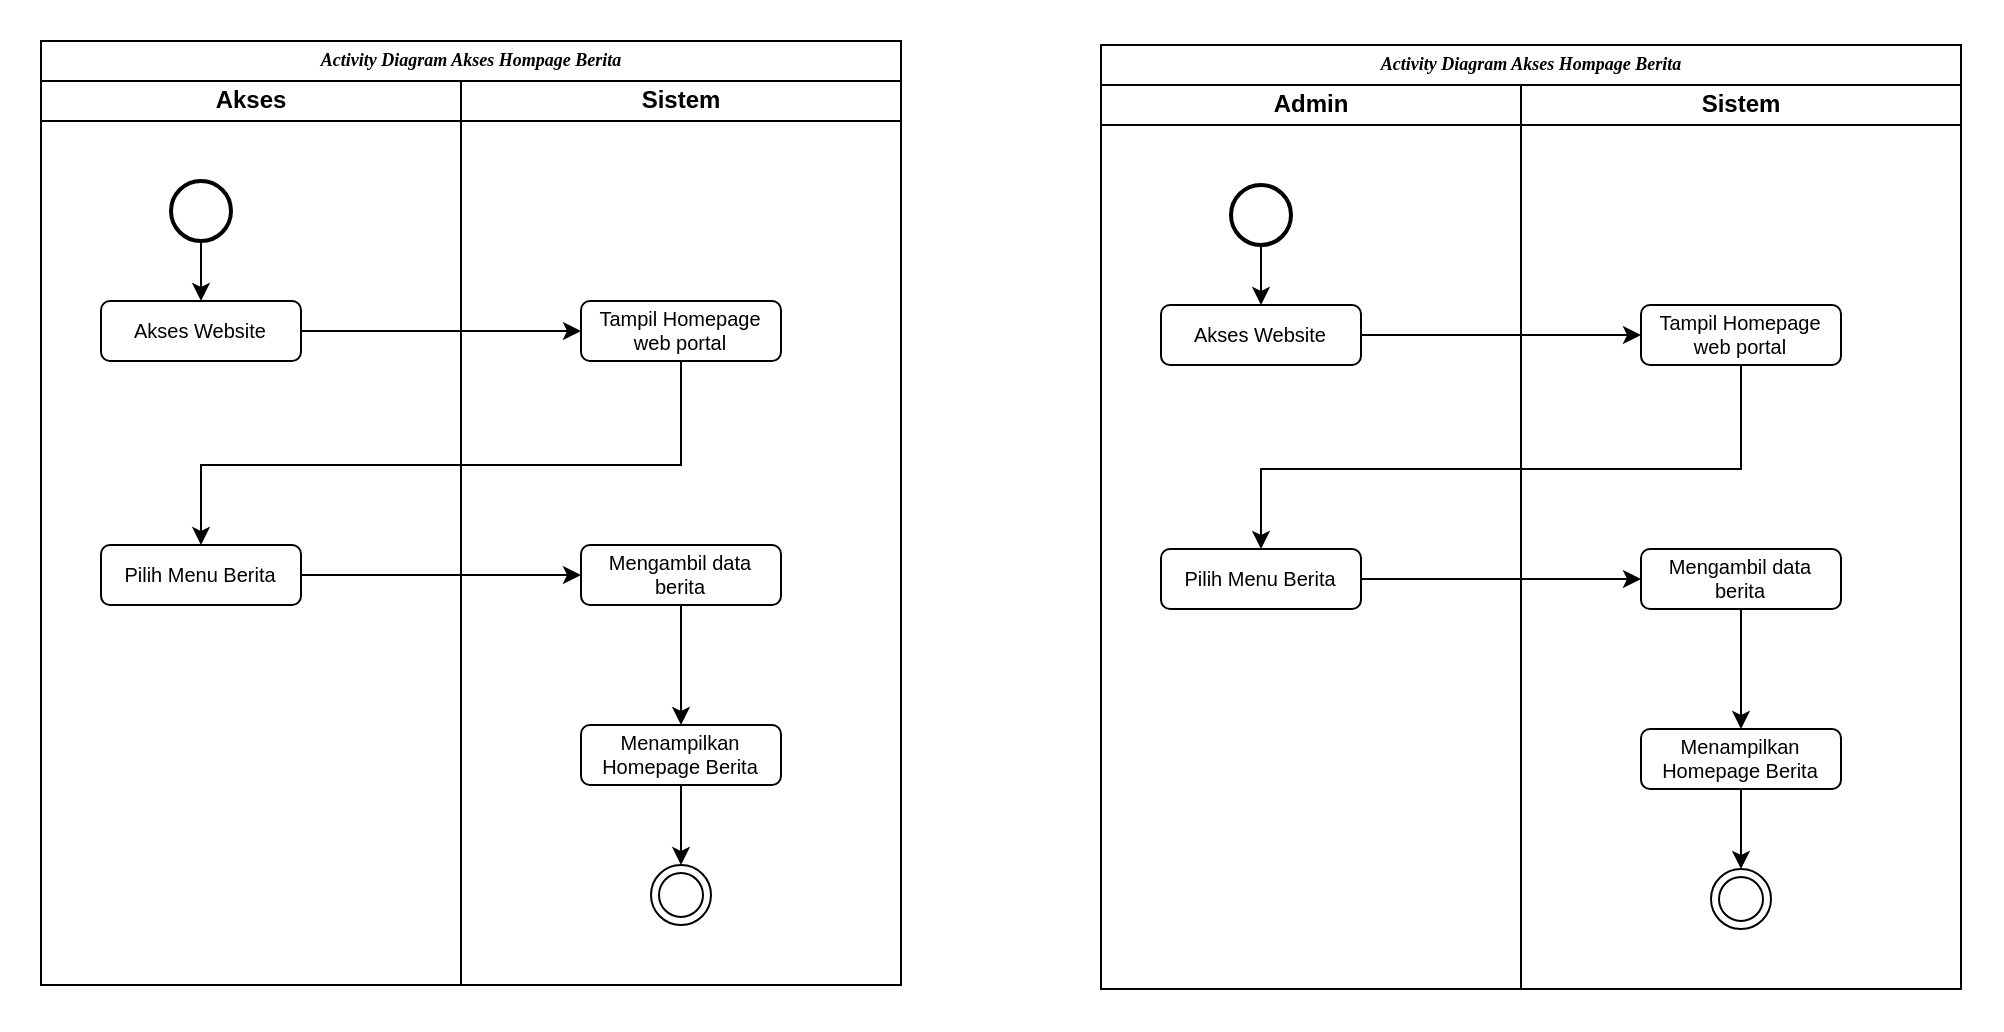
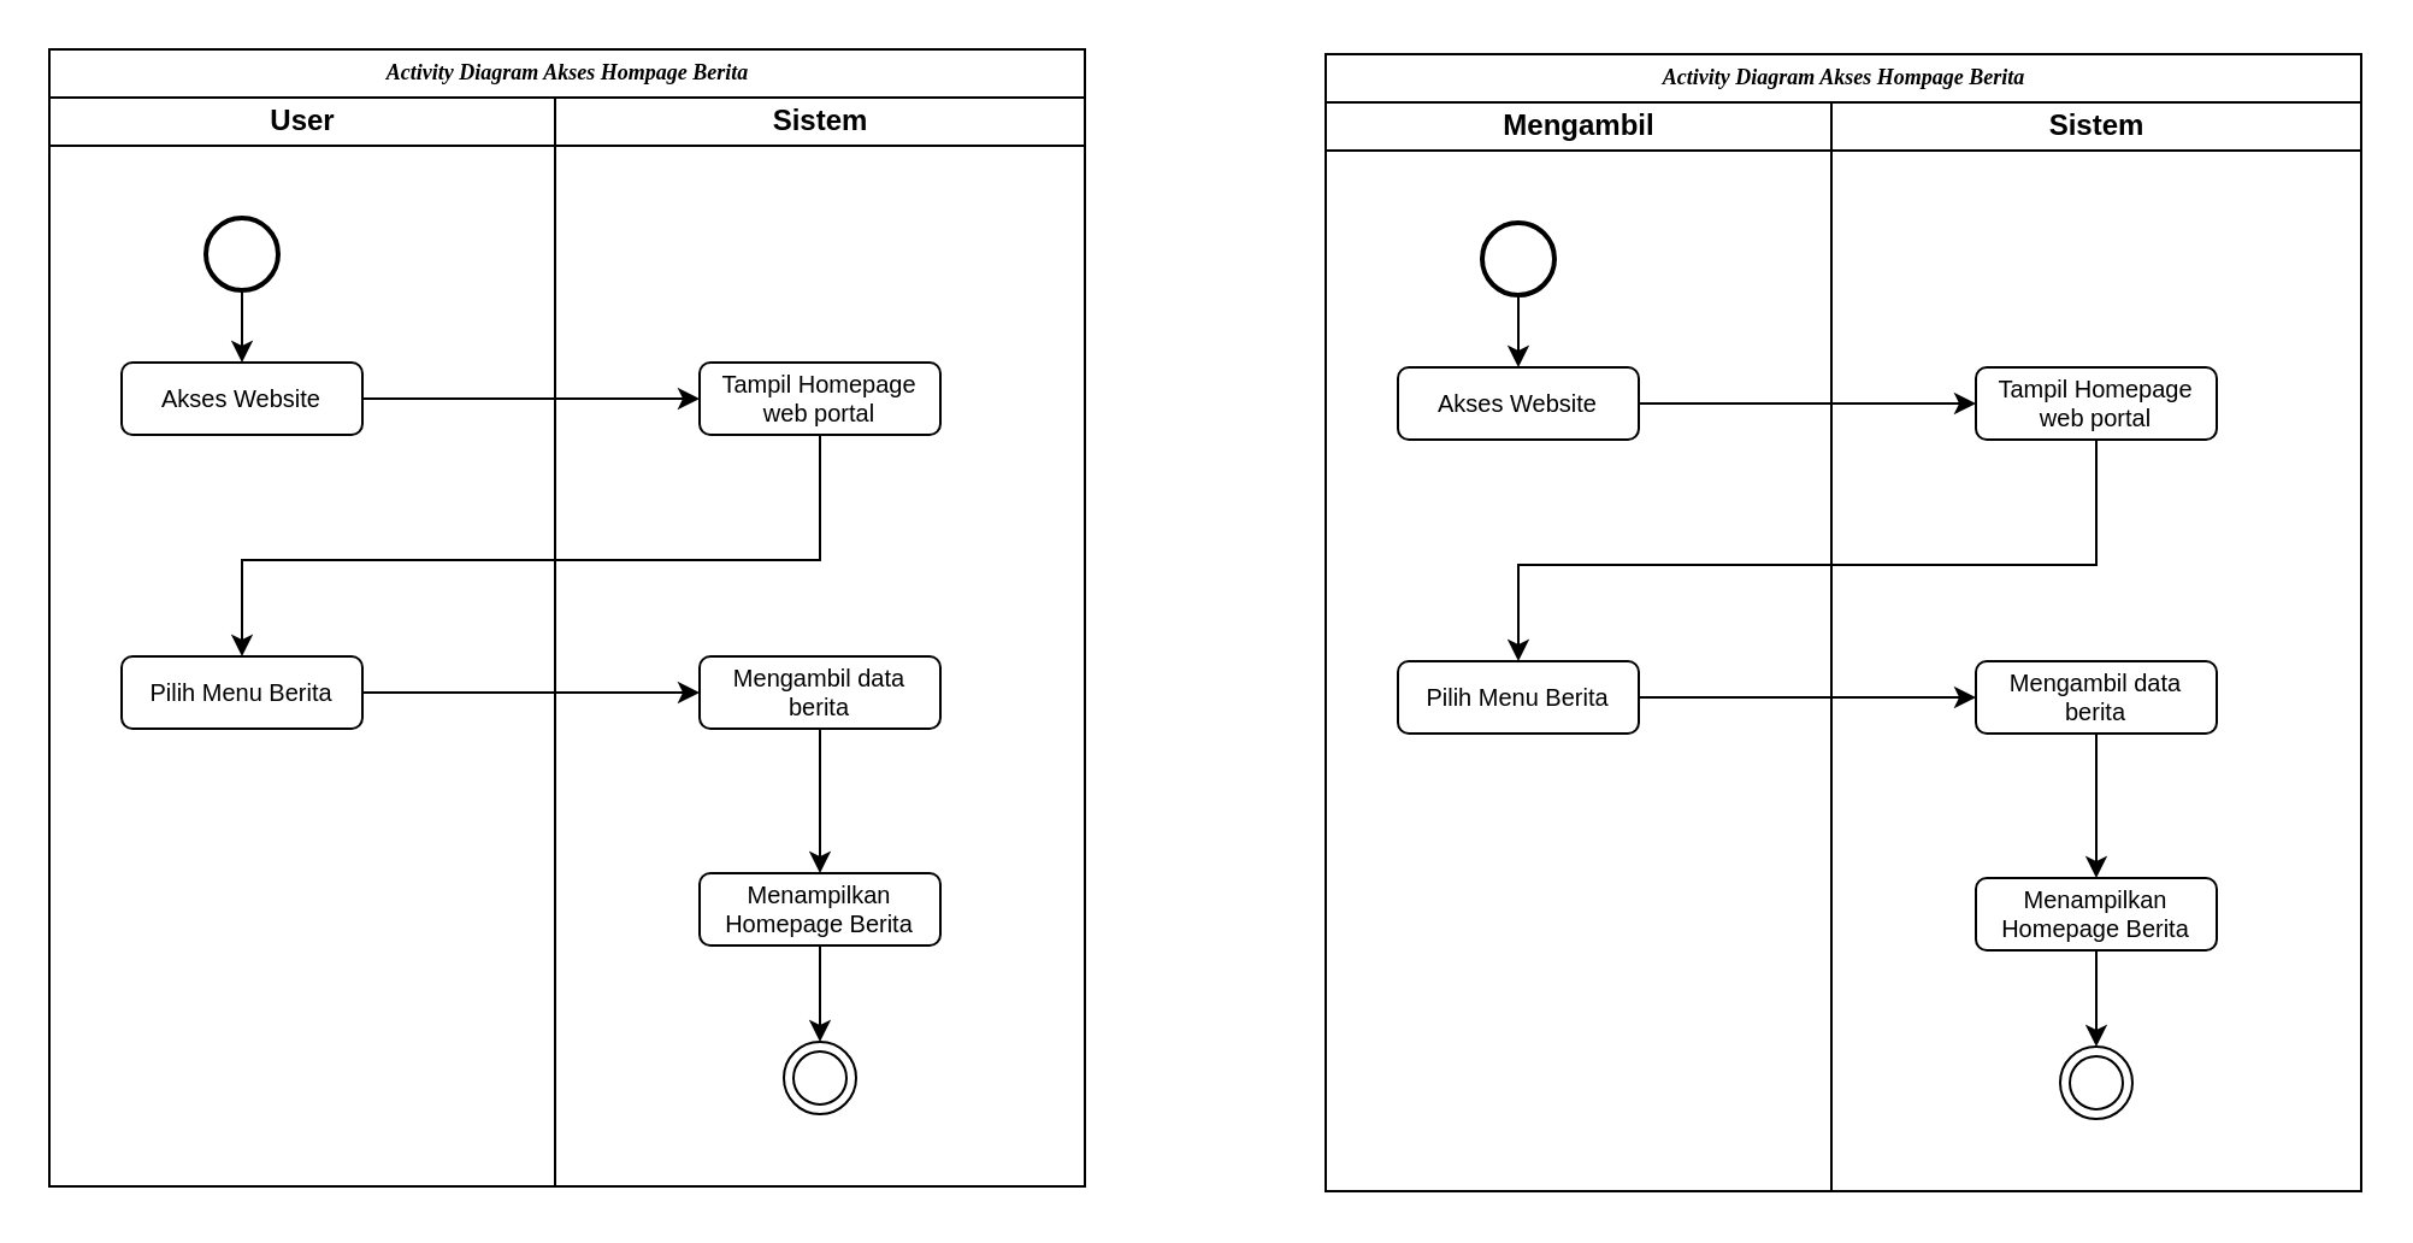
- <mxCell id="3" value="Akses" style="swimlane;html=1;startSize=20;" vertex="1" parent="2"><mxGeometry y="20" width="210" height="452" as="geometry" /></mxCell>
+ <mxCell id="3" value="User" style="swimlane;html=1;startSize=20;" vertex="1" parent="2"><mxGeometry y="20" width="210" height="452" as="geometry" /></mxCell>
- <mxCell id="19" value="Admin" style="swimlane;html=1;startSize=20;" vertex="1" parent="18"><mxGeometry y="20" width="210" height="452" as="geometry" /></mxCell>
+ <mxCell id="19" value="Mengambil" style="swimlane;html=1;startSize=20;" vertex="1" parent="18"><mxGeometry y="20" width="210" height="452" as="geometry" /></mxCell>
